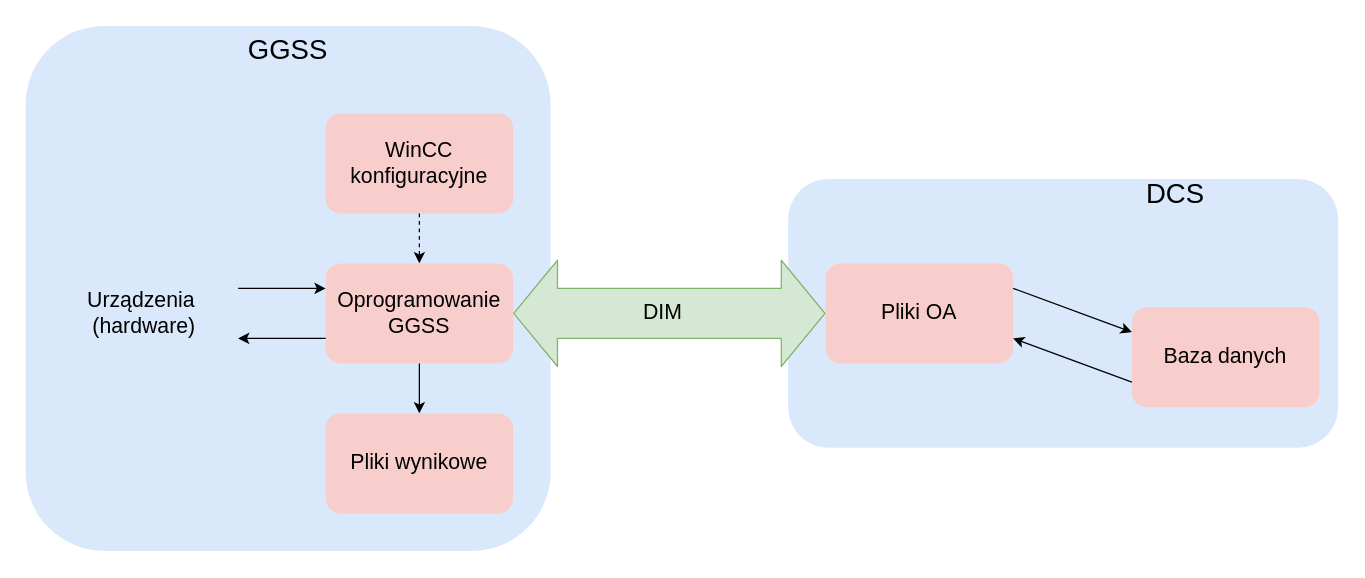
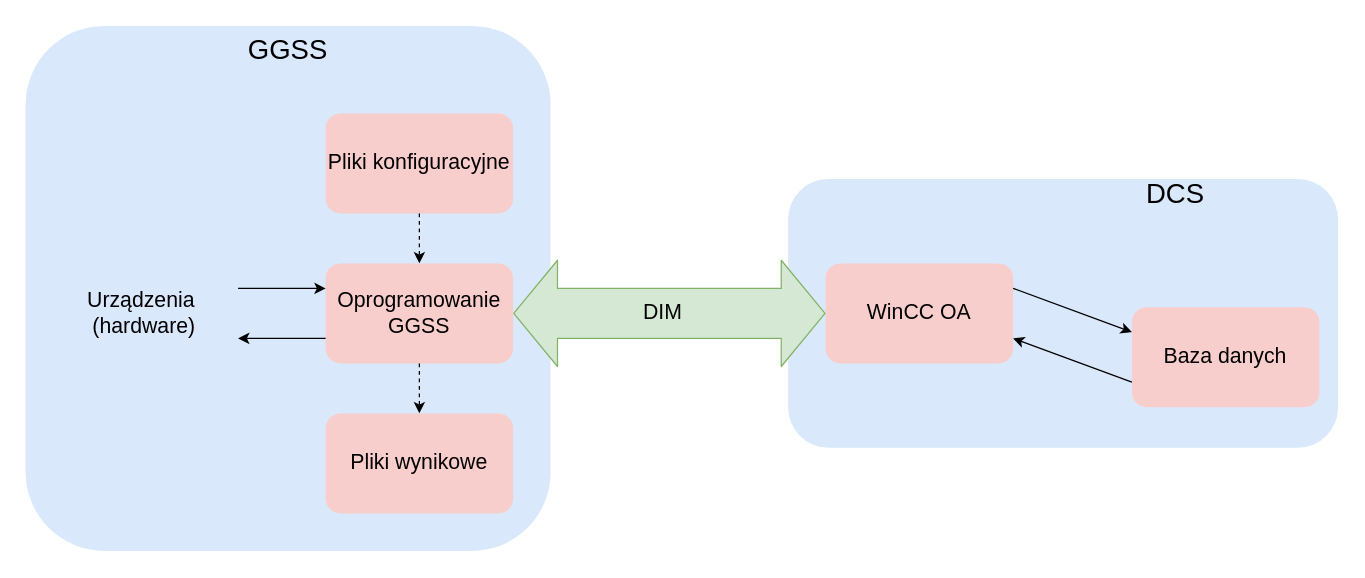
- <mxCell id="3" value="WinCC konfiguracyjne" style="rounded=1;whiteSpace=wrap;html=1;fillColor=#f8cecc;strokeColor=none;fontSize=17;" vertex="1" parent="1"><mxGeometry x="260" y="90" width="150" height="80" as="geometry" /></mxCell>
+ <mxCell id="3" value="Pliki konfiguracyjne" style="rounded=1;whiteSpace=wrap;html=1;fillColor=#f8cecc;strokeColor=none;fontSize=17;" vertex="1" parent="1"><mxGeometry x="260" y="90" width="150" height="80" as="geometry" /></mxCell>
- <mxCell id="13" value="Pliki OA" style="rounded=1;whiteSpace=wrap;html=1;glass=0;fontSize=17;fillColor=#f8cecc;strokeColor=none;" vertex="1" parent="1"><mxGeometry x="660" y="210" width="150" height="80" as="geometry" /></mxCell>
+ <mxCell id="13" value="WinCC OA" style="rounded=1;whiteSpace=wrap;html=1;glass=0;fontSize=17;fillColor=#f8cecc;strokeColor=none;" vertex="1" parent="1"><mxGeometry x="660" y="210" width="150" height="80" as="geometry" /></mxCell>
- <mxCell id="11" value="" style="endArrow=classic;html=1;fontSize=17;fontColor=#3333FF;exitX=0.5;exitY=1;exitDx=0;exitDy=0;" edge="1" parent="1" source="5" target="4"><mxGeometry width="50" height="50" relative="1" as="geometry"><mxPoint x="220" y="280" as="sourcePoint" /><mxPoint x="270" y="230" as="targetPoint" /></mxGeometry></mxCell>
+ <mxCell id="11" value="" style="endArrow=classic;html=1;fontSize=17;fontColor=#3333FF;exitX=0.5;exitY=1;exitDx=0;exitDy=0;dashed=1;" edge="1" parent="1" source="5" target="4"><mxGeometry width="50" height="50" relative="1" as="geometry"><mxPoint x="220" y="280" as="sourcePoint" /><mxPoint x="270" y="230" as="targetPoint" /></mxGeometry></mxCell>
